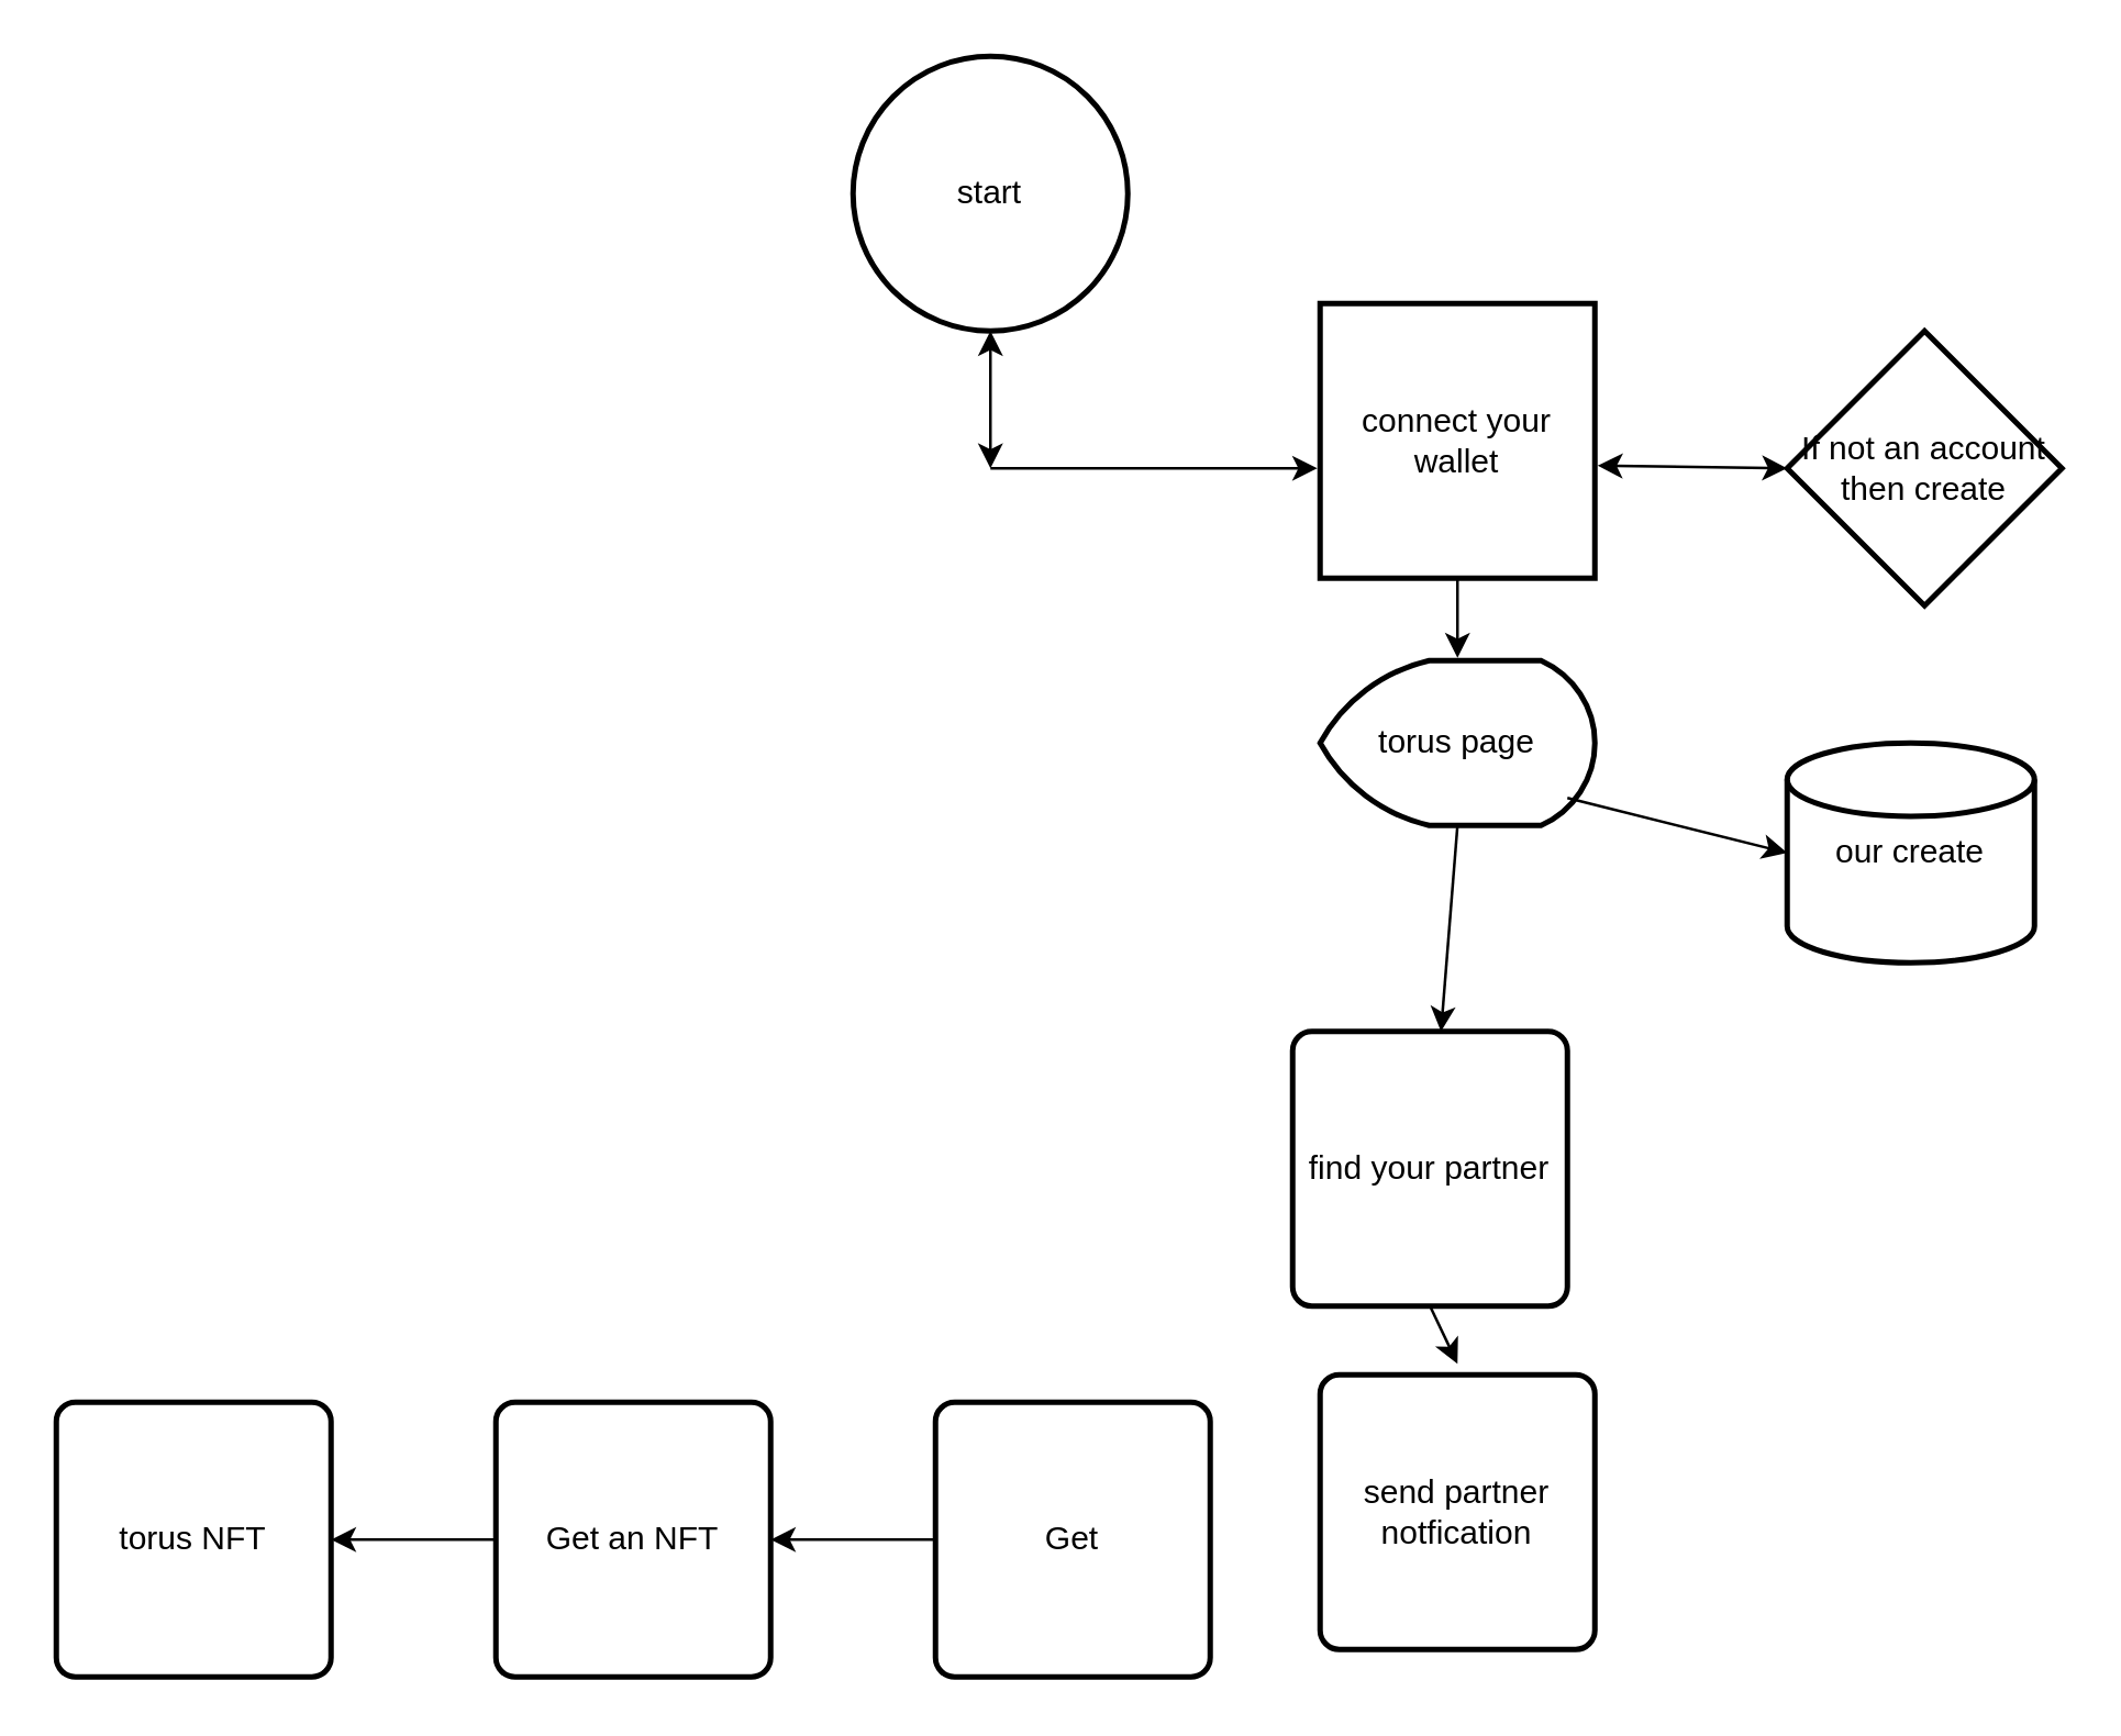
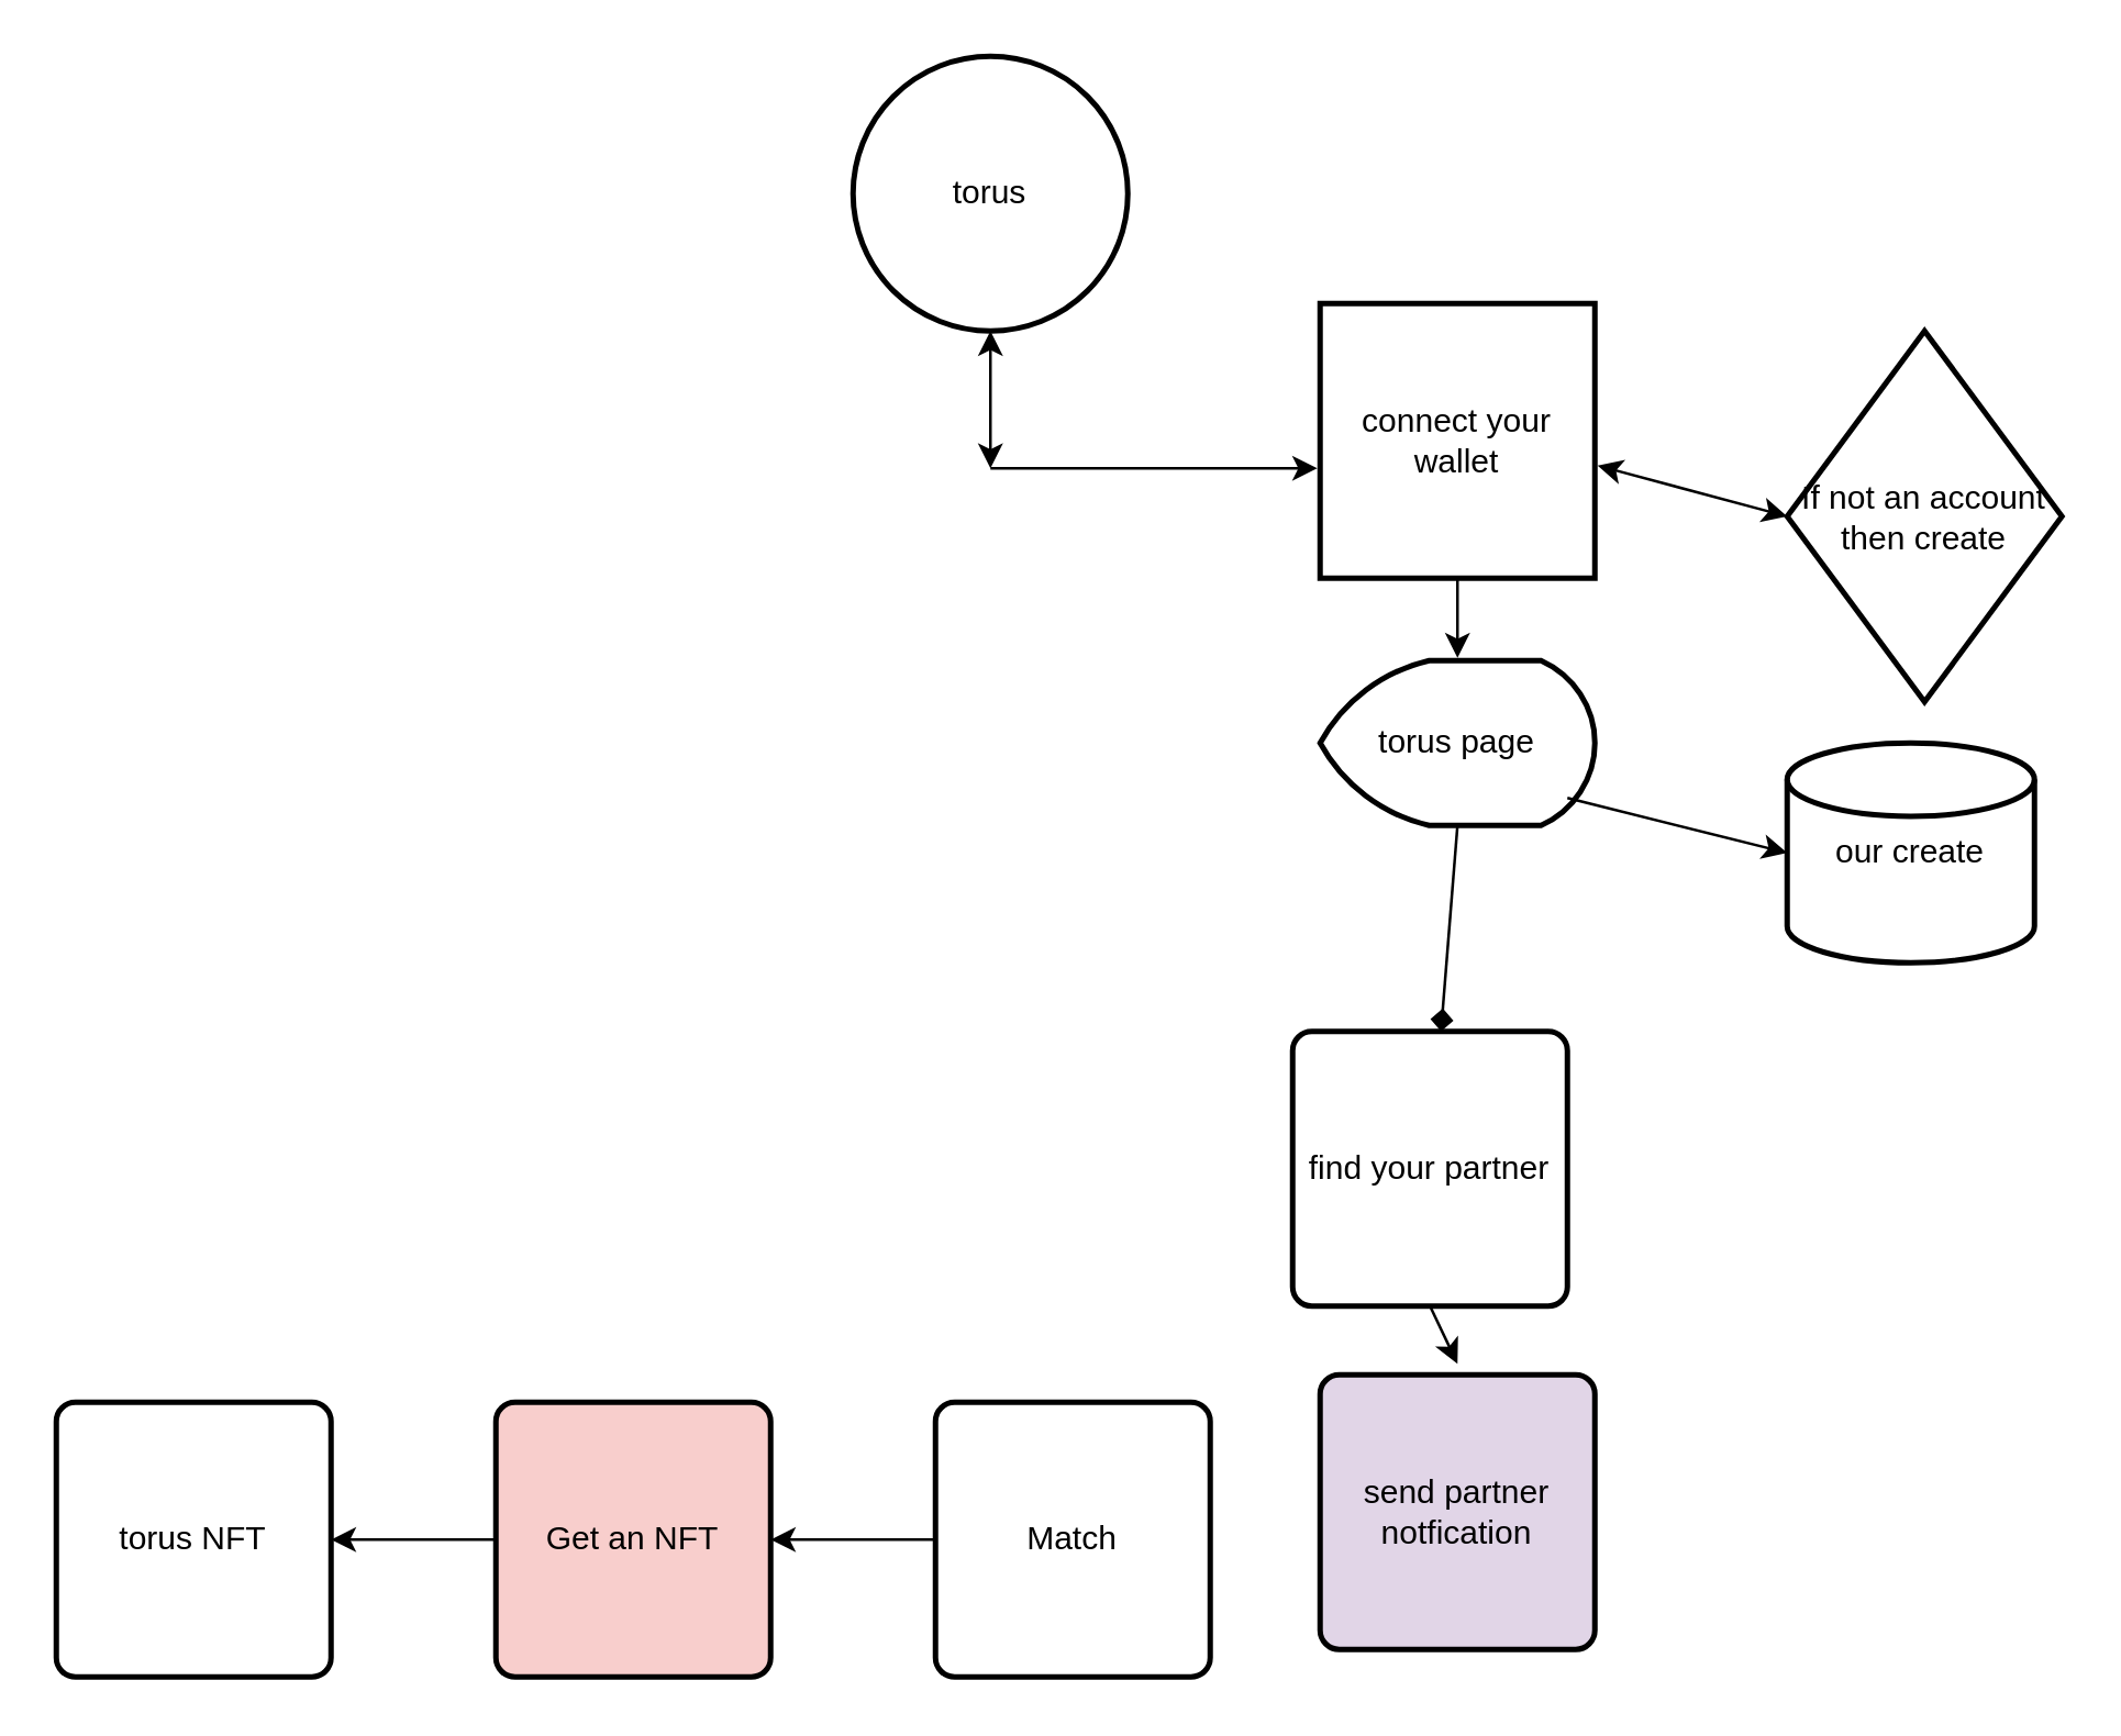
- <mxCell id="5" value="start" style="strokeWidth=2;html=1;shape=mxgraph.flowchart.start_2;whiteSpace=wrap;" vertex="1" parent="1"><mxGeometry x="310" y="20" width="100" height="100" as="geometry" /></mxCell>
+ <mxCell id="5" value="torus" style="strokeWidth=2;html=1;shape=mxgraph.flowchart.start_2;whiteSpace=wrap;" vertex="1" parent="1"><mxGeometry x="310" y="20" width="100" height="100" as="geometry" /></mxCell>
- <mxCell id="7" value="If not an account then create" style="strokeWidth=2;html=1;shape=mxgraph.flowchart.decision;whiteSpace=wrap;" vertex="1" parent="1"><mxGeometry x="650" y="120" width="100" height="100" as="geometry" /></mxCell>
+ <mxCell id="7" value="If not an account then create" style="strokeWidth=2;html=1;shape=mxgraph.flowchart.decision;whiteSpace=wrap;" vertex="1" parent="1"><mxGeometry x="650" y="120" width="100" height="135" as="geometry" /></mxCell>
- <mxCell id="14" value="" style="endArrow=classic;html=1;exitX=0.5;exitY=1;exitDx=0;exitDy=0;exitPerimeter=0;" edge="1" parent="1" source="10" target="6"><mxGeometry width="50" height="50" relative="1" as="geometry"><mxPoint x="600" y="410" as="sourcePoint" /><mxPoint x="650" y="360" as="targetPoint" /></mxGeometry></mxCell>
+ <mxCell id="14" value="" style="endArrow=diamond;html=1;exitX=0.5;exitY=1;exitDx=0;exitDy=0;exitPerimeter=0;" edge="1" parent="1" source="10" target="6"><mxGeometry width="50" height="50" relative="1" as="geometry"><mxPoint x="600" y="410" as="sourcePoint" /><mxPoint x="650" y="360" as="targetPoint" /></mxGeometry></mxCell>
- <mxCell id="9" value="send partner notfication" style="rounded=1;whiteSpace=wrap;html=1;absoluteArcSize=1;arcSize=14;strokeWidth=2;" vertex="1" parent="1"><mxGeometry x="480" y="500" width="100" height="100" as="geometry" /></mxCell>
+ <mxCell id="9" value="send partner notfication" style="rounded=1;whiteSpace=wrap;html=1;absoluteArcSize=1;arcSize=14;strokeWidth=2;fillColor=#e1d5e7;" vertex="1" parent="1"><mxGeometry x="480" y="500" width="100" height="100" as="geometry" /></mxCell>
- <mxCell id="18" value="Get an NFT" style="rounded=1;whiteSpace=wrap;html=1;absoluteArcSize=1;arcSize=14;strokeWidth=2;" vertex="1" parent="1"><mxGeometry x="180" y="510" width="100" height="100" as="geometry" /></mxCell>
+ <mxCell id="18" value="Get an NFT" style="rounded=1;whiteSpace=wrap;html=1;absoluteArcSize=1;arcSize=14;strokeWidth=2;fillColor=#f8cecc;" vertex="1" parent="1"><mxGeometry x="180" y="510" width="100" height="100" as="geometry" /></mxCell>
- <mxCell id="16" value="Get" style="rounded=1;whiteSpace=wrap;html=1;absoluteArcSize=1;arcSize=14;strokeWidth=2;" vertex="1" parent="1"><mxGeometry x="340" y="510" width="100" height="100" as="geometry" /></mxCell>
+ <mxCell id="16" value="Match" style="rounded=1;whiteSpace=wrap;html=1;absoluteArcSize=1;arcSize=14;strokeWidth=2;" vertex="1" parent="1"><mxGeometry x="340" y="510" width="100" height="100" as="geometry" /></mxCell>
